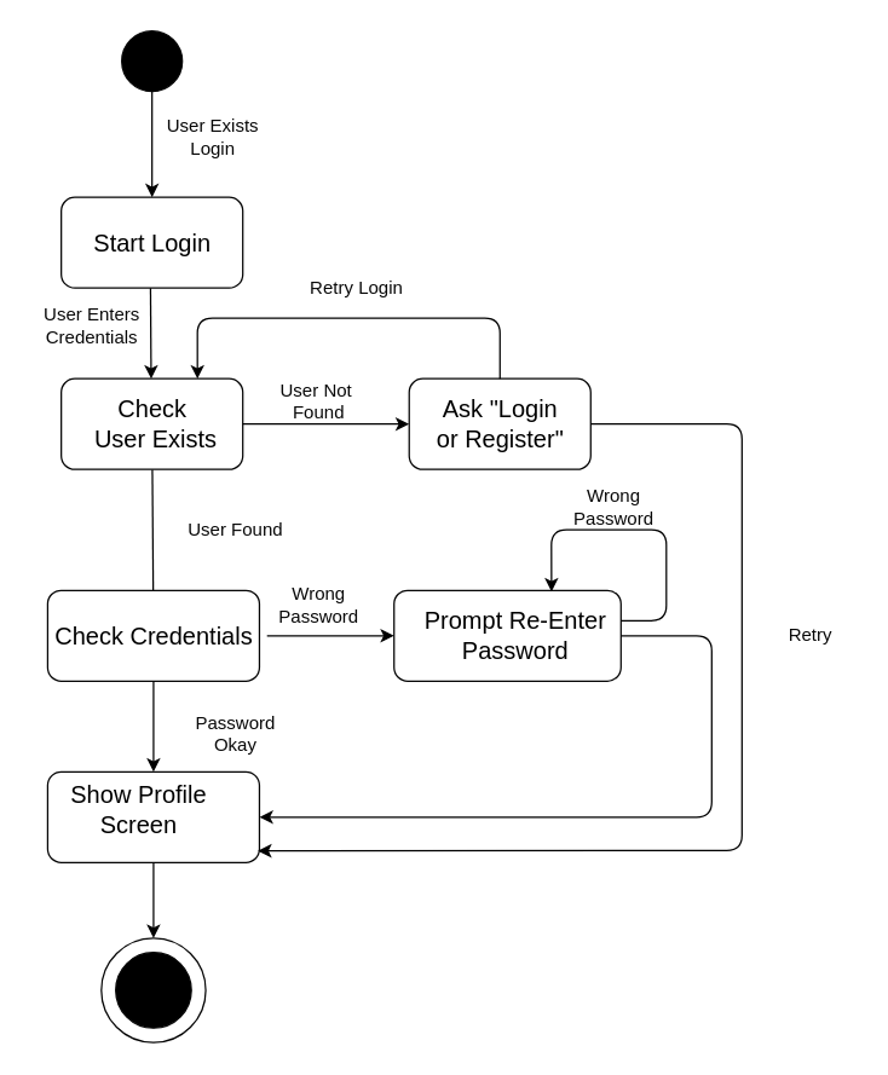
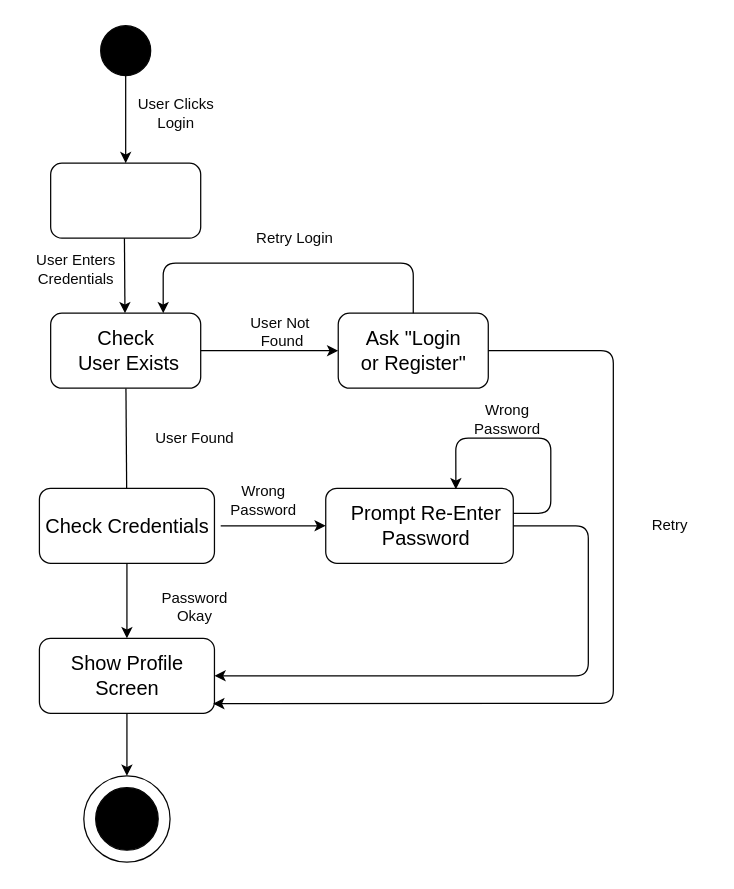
- <mxCell id="15" value="&lt;font color=&quot;#080808&quot;&gt;User Exists&lt;br&gt;Login&lt;br&gt;&lt;/font&gt;" style="text;html=1;align=center;verticalAlign=middle;resizable=0;points=[];autosize=1;strokeColor=none;fillColor=none;" parent="13" vertex="1"><mxGeometry width="80" height="30" as="geometry" /></mxCell>
+ <mxCell id="15" value="&lt;font color=&quot;#080808&quot;&gt;User Clicks&lt;br&gt;Login&lt;br&gt;&lt;/font&gt;" style="text;html=1;align=center;verticalAlign=middle;resizable=0;points=[];autosize=1;strokeColor=none;fillColor=none;" parent="13" vertex="1"><mxGeometry width="80" height="30" as="geometry" /></mxCell>
- <mxCell id="12" value="&lt;font style=&quot;font-size: 16px&quot;&gt;Start Login&lt;/font&gt;" style="text;html=1;align=center;verticalAlign=middle;resizable=0;points=[];autosize=1;strokeColor=none;fillColor=none;fontColor=#000000;" parent="10" vertex="1"><mxGeometry x="15" y="20" width="90" height="20" as="geometry" /></mxCell>
- <mxCell id="31" value="&lt;font color=&quot;#080808&quot;&gt;User Not&amp;nbsp;&lt;br&gt;Found&lt;br&gt;&lt;/font&gt;" style="text;html=1;align=center;verticalAlign=middle;resizable=0;points=[];autosize=1;strokeColor=none;fillColor=none;" parent="1" vertex="1"><mxGeometry x="175" y="250" width="70" height="30" as="geometry" /></mxCell>
+ <mxCell id="31" value="&lt;font color=&quot;#080808&quot;&gt;User Not&amp;nbsp;&lt;br&gt;Found&lt;br&gt;&lt;/font&gt;" style="text;html=1;align=center;verticalAlign=middle;resizable=0;points=[];autosize=1;strokeColor=none;fillColor=none;" parent="1" vertex="1"><mxGeometry x="190" y="250" width="70" height="30" as="geometry" /></mxCell>
- <mxCell id="24" value="&lt;span style=&quot;font-size: 16px&quot;&gt;Show Profile &lt;br&gt;Screen&lt;/span&gt;" style="text;html=1;align=center;verticalAlign=middle;resizable=0;points=[];autosize=1;strokeColor=none;fillColor=none;fontColor=#000000;" parent="22" vertex="1"><mxGeometry x="10" y="5" width="110" height="40" as="geometry" /></mxCell>
+ <mxCell id="24" value="&lt;span style=&quot;font-size: 16px&quot;&gt;Show Profile &lt;br&gt;Screen&lt;/span&gt;" style="text;html=1;align=center;verticalAlign=middle;resizable=0;points=[];autosize=1;strokeColor=none;fillColor=none;fontColor=#000000;" parent="22" vertex="1"><mxGeometry x="20" y="10" width="110" height="40" as="geometry" /></mxCell>
